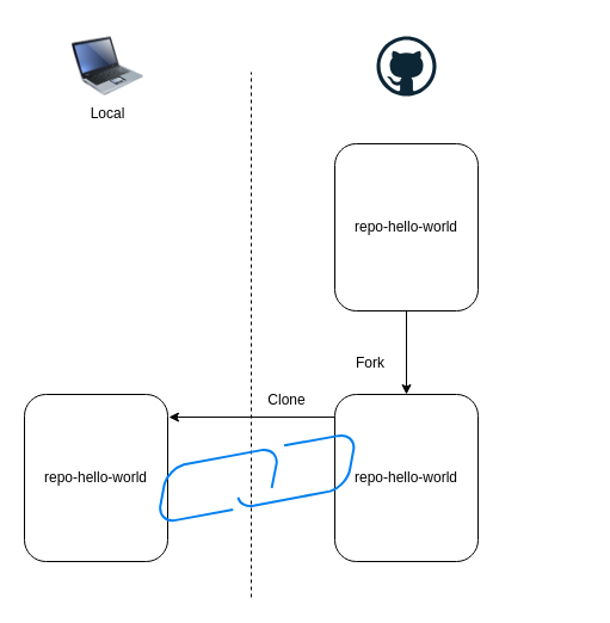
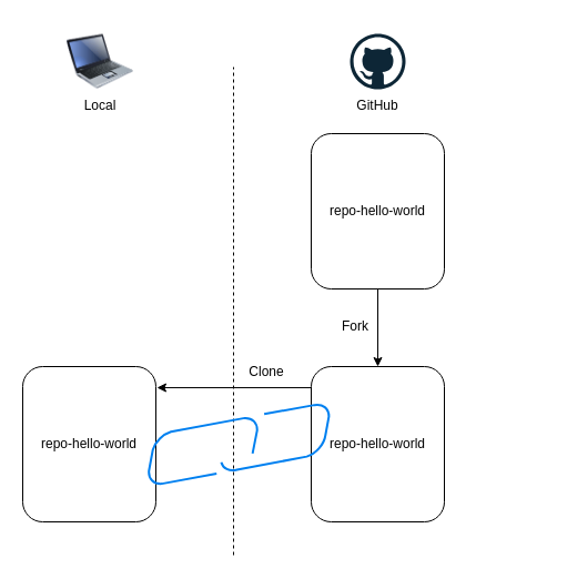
+ <mxCell id="6" value="GitHub" style="text;html=1;align=center;verticalAlign=middle;whiteSpace=wrap;rounded=0;" vertex="1" parent="1"><mxGeometry x="310" y="80" width="60" height="30" as="geometry" /></mxCell>
- <mxCell id="14" value="Fork" style="text;html=1;align=center;verticalAlign=middle;whiteSpace=wrap;rounded=0;" vertex="1" parent="1"><mxGeometry x="280" y="289" width="60" height="30" as="geometry" /></mxCell>
+ <mxCell id="14" value="Fork" style="text;html=1;align=center;verticalAlign=middle;whiteSpace=wrap;rounded=0;" vertex="1" parent="1"><mxGeometry x="290" y="279" width="60" height="30" as="geometry" /></mxCell>
